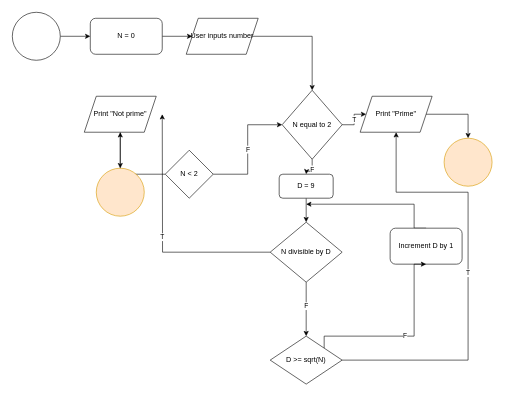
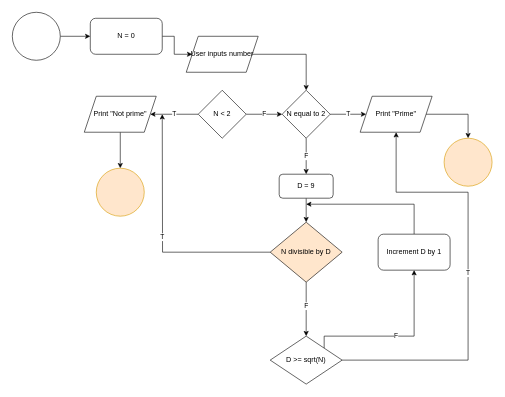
- <mxCell id="7" value="User inputs number" style="shape=parallelogram;perimeter=parallelogramPerimeter;whiteSpace=wrap;html=1;fixedSize=1;" vertex="1" parent="1"><mxGeometry x="310" y="30" width="120" height="60" as="geometry" /></mxCell>
+ <mxCell id="7" value="User inputs number" style="shape=parallelogram;perimeter=parallelogramPerimeter;whiteSpace=wrap;html=1;fixedSize=1;" vertex="1" parent="1"><mxGeometry x="310" y="60" width="120" height="60" as="geometry" /></mxCell>
- <mxCell id="16" value="N equal to 2" style="rhombus;whiteSpace=wrap;html=1;" vertex="1" parent="1"><mxGeometry x="470" y="150" width="100" height="115" as="geometry" /></mxCell>
+ <mxCell id="16" value="N equal to 2" style="rhombus;whiteSpace=wrap;html=1;" vertex="1" parent="1"><mxGeometry x="470" y="150" width="80" height="80" as="geometry" /></mxCell>
- <mxCell id="10" value="N &amp;lt; 2" style="rhombus;whiteSpace=wrap;html=1;" vertex="1" parent="1"><mxGeometry x="275" y="250" width="80" height="80" as="geometry" /></mxCell>
+ <mxCell id="10" value="N &amp;lt; 2" style="rhombus;whiteSpace=wrap;html=1;" vertex="1" parent="1"><mxGeometry x="330" y="150" width="80" height="80" as="geometry" /></mxCell>
- <mxCell id="26" value="Increment D by 1" style="rounded=1;whiteSpace=wrap;html=1;" vertex="1" parent="1"><mxGeometry x="650" y="380" width="120" height="60" as="geometry" /></mxCell>
+ <mxCell id="26" value="Increment D by 1" style="rounded=1;whiteSpace=wrap;html=1;" vertex="1" parent="1"><mxGeometry x="630" y="390" width="120" height="60" as="geometry" /></mxCell>
- <mxCell id="24" value="N divisible by D" style="rhombus;whiteSpace=wrap;html=1;" vertex="1" parent="1"><mxGeometry x="450" y="370" width="120" height="100" as="geometry" /></mxCell>
+ <mxCell id="24" value="N divisible by D" style="rhombus;whiteSpace=wrap;html=1;fillColor=#ffe6cc;" vertex="1" parent="1"><mxGeometry x="450" y="370" width="120" height="100" as="geometry" /></mxCell>
